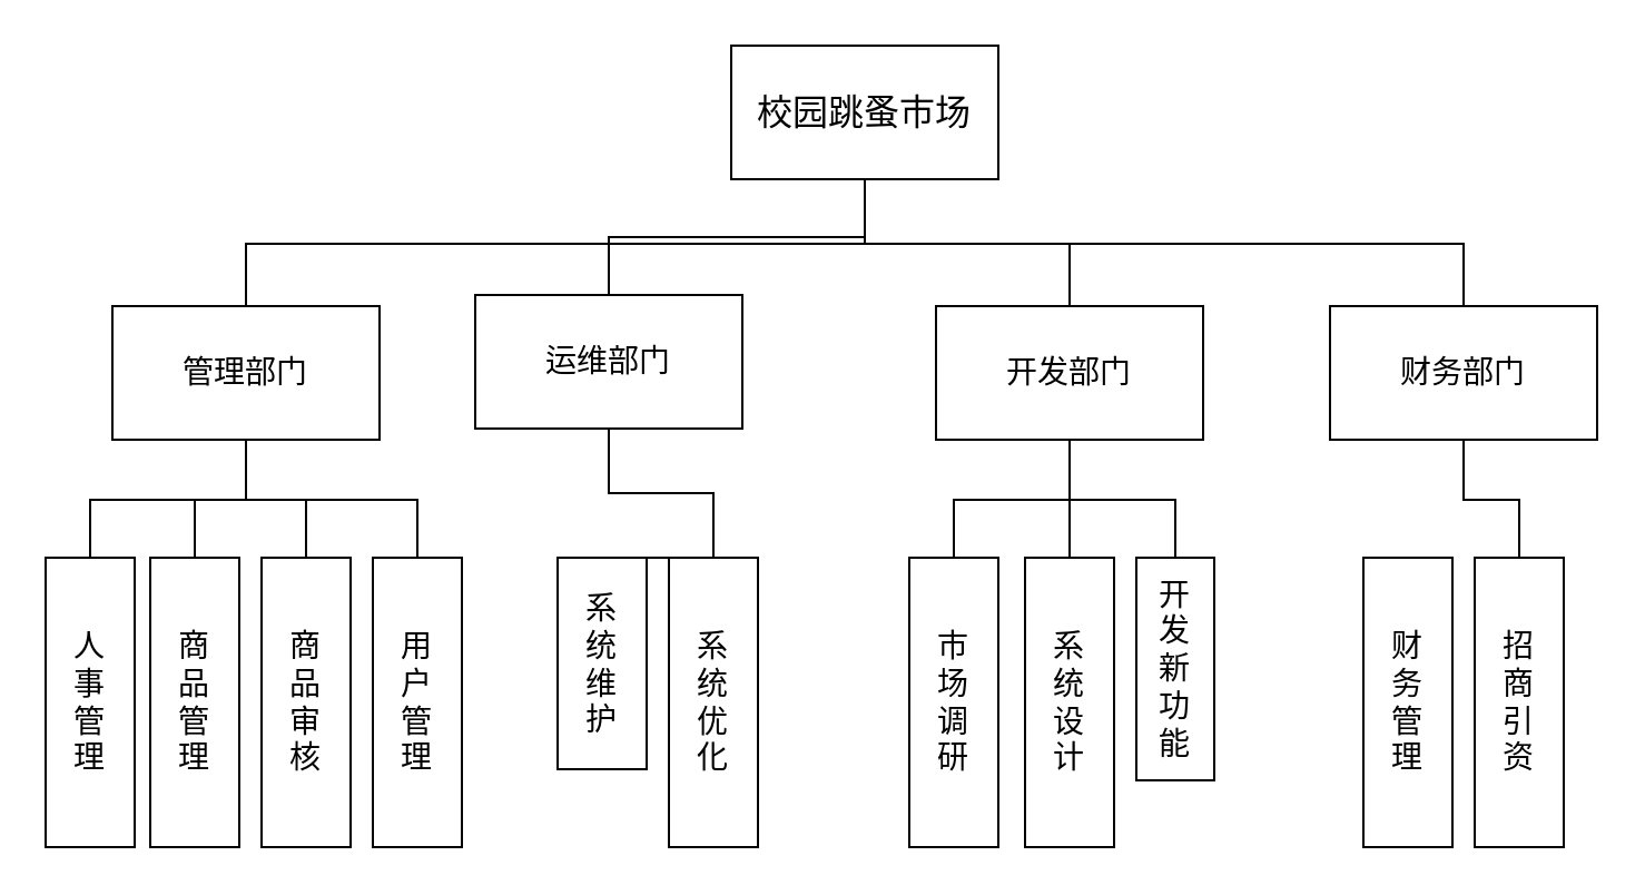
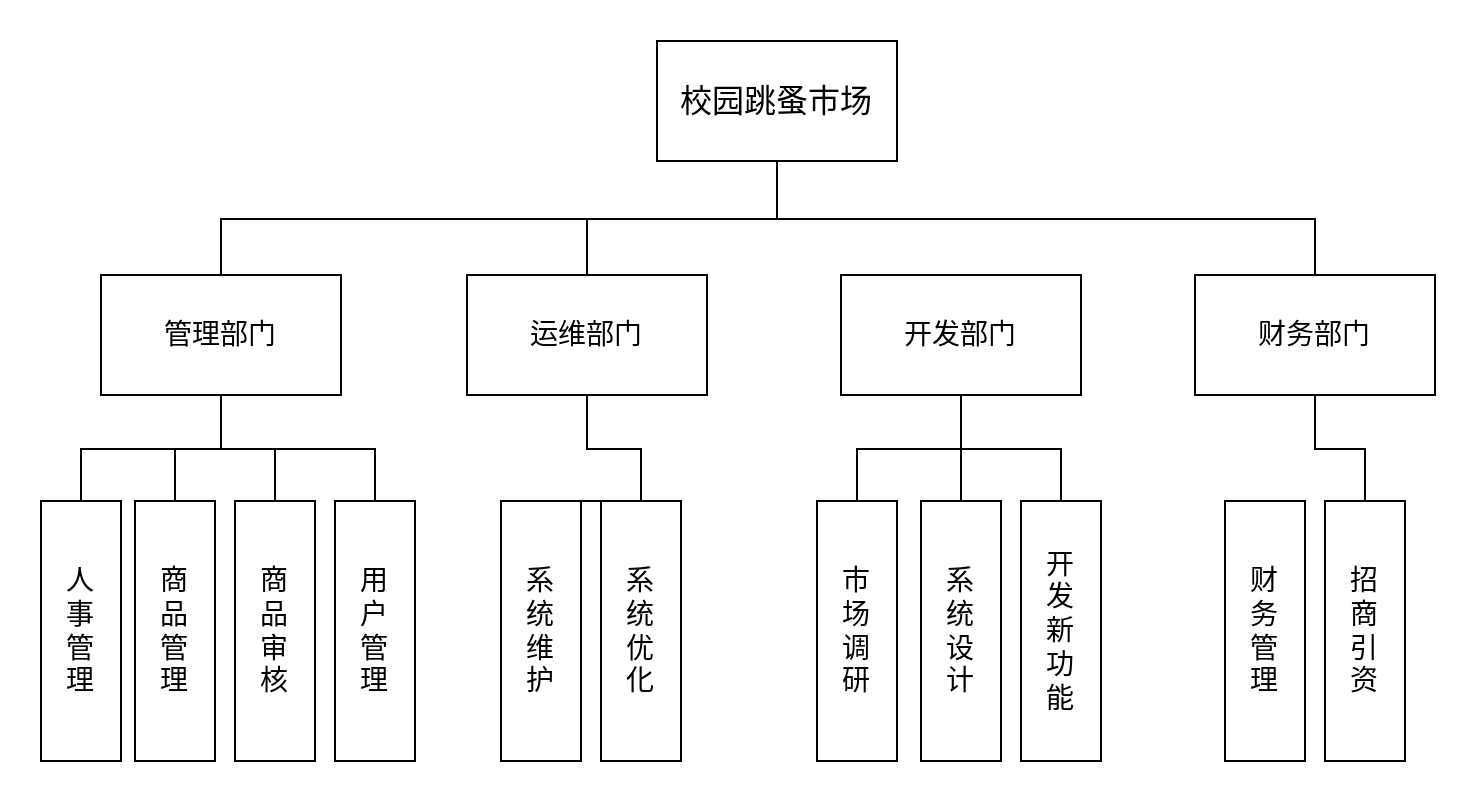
- <mxCell id="20" value="" style="endArrow=none;html=1;rounded=0;fontSize=16;elbow=vertical;exitX=0.5;exitY=1;exitDx=0;exitDy=0;entryX=0.5;entryY=0;entryDx=0;entryDy=0;edgeStyle=elbowEdgeStyle;" edge="1" parent="1" source="2" target="5"><mxGeometry width="50" height="50" relative="1" as="geometry"><mxPoint x="510" y="110" as="sourcePoint" /><mxPoint x="560" y="60" as="targetPoint" /></mxGeometry></mxCell>
- <mxCell id="4" value="运维部门" style="rounded=0;whiteSpace=wrap;html=1;fontSize=14;" vertex="1" parent="1"><mxGeometry x="213" y="132" width="120" height="60" as="geometry" /></mxCell>
+ <mxCell id="4" value="运维部门" style="rounded=0;whiteSpace=wrap;html=1;fontSize=14;" vertex="1" parent="1"><mxGeometry x="233" y="137" width="120" height="60" as="geometry" /></mxCell>
- <mxCell id="10" value="系&lt;br&gt;统&lt;br&gt;维&lt;br&gt;护" style="rounded=0;whiteSpace=wrap;html=1;horizontal=1;flipV=0;fontSize=14;" vertex="1" parent="1"><mxGeometry x="250" y="250" width="40" height="95" as="geometry" /></mxCell>
+ <mxCell id="10" value="系&lt;br&gt;统&lt;br&gt;维&lt;br&gt;护" style="rounded=0;whiteSpace=wrap;html=1;horizontal=1;flipV=0;fontSize=14;" vertex="1" parent="1"><mxGeometry x="250" y="250" width="40" height="130" as="geometry" /></mxCell>
- <mxCell id="12" value="开&lt;br&gt;发&lt;br&gt;新&lt;br&gt;功&lt;br&gt;能" style="rounded=0;whiteSpace=wrap;html=1;horizontal=1;flipV=0;fontSize=14;" vertex="1" parent="1"><mxGeometry x="510" y="250" width="35" height="100" as="geometry" /></mxCell>
+ <mxCell id="12" value="开&lt;br&gt;发&lt;br&gt;新&lt;br&gt;功&lt;br&gt;能" style="rounded=0;whiteSpace=wrap;html=1;horizontal=1;flipV=0;fontSize=14;" vertex="1" parent="1"><mxGeometry x="510" y="250" width="40" height="130" as="geometry" /></mxCell>
